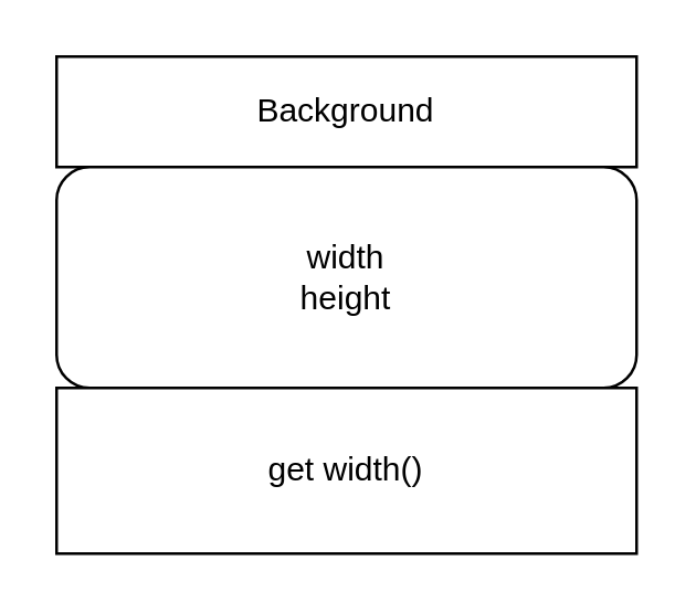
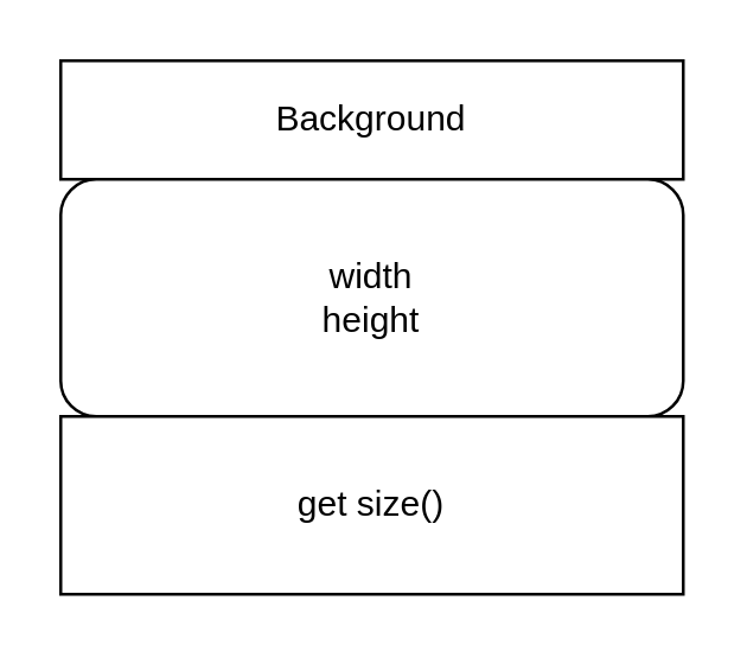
- <mxCell id="4" value="get width()" style="rounded=0;whiteSpace=wrap;html=1;" vertex="1" parent="1"><mxGeometry x="20" y="140" width="210" height="60" as="geometry" /></mxCell>
+ <mxCell id="4" value="get size()" style="rounded=0;whiteSpace=wrap;html=1;" vertex="1" parent="1"><mxGeometry x="20" y="140" width="210" height="60" as="geometry" /></mxCell>
